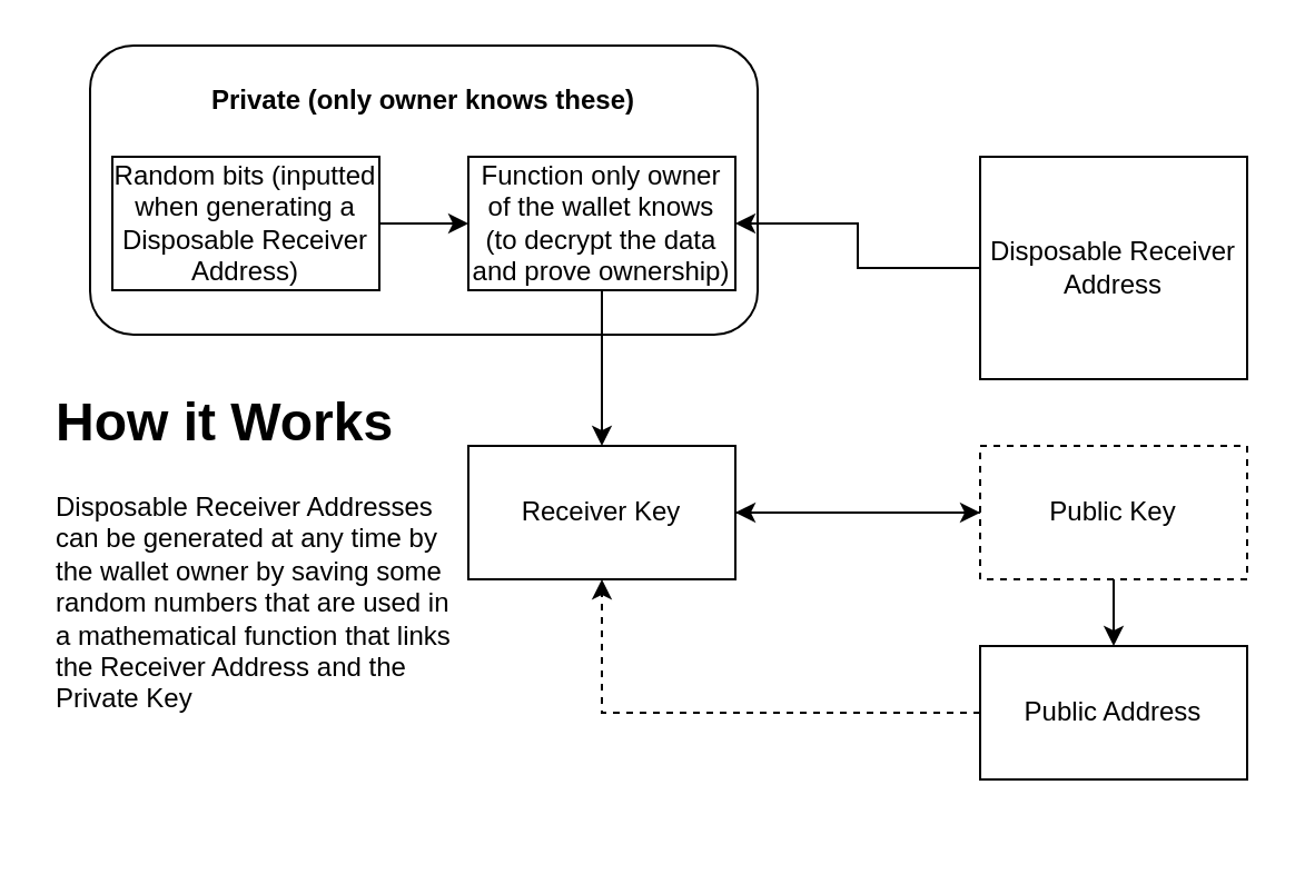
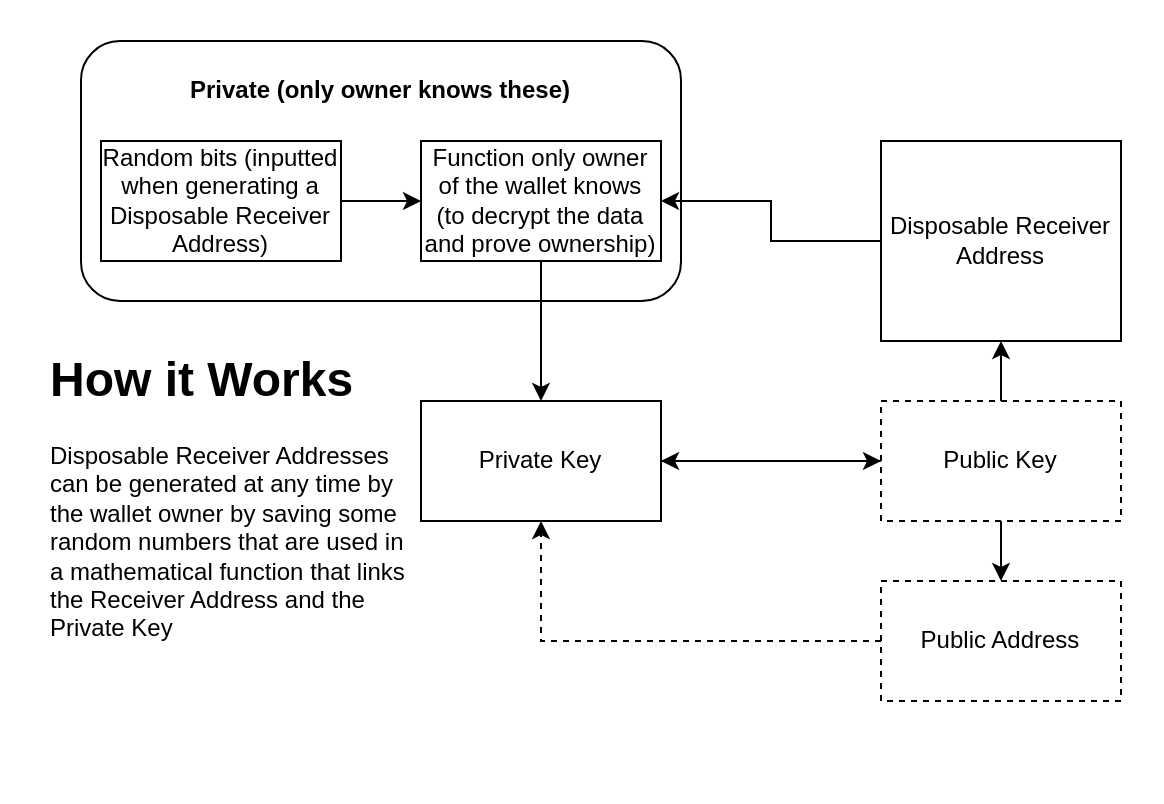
+ <mxCell id="7" style="edgeStyle=orthogonalEdgeStyle;rounded=0;orthogonalLoop=1;jettySize=auto;html=1;" edge="1" parent="1" source="8" target="12"><mxGeometry relative="1" as="geometry" /></mxCell>
- <mxCell id="4" value="Receiver Key" style="rounded=0;whiteSpace=wrap;html=1;" vertex="1" parent="1"><mxGeometry x="210" y="200" width="120" height="60" as="geometry" /></mxCell>
+ <mxCell id="4" value="Private Key" style="rounded=0;whiteSpace=wrap;html=1;" vertex="1" parent="1"><mxGeometry x="210" y="200" width="120" height="60" as="geometry" /></mxCell>
- <mxCell id="14" value="Public Address" style="rounded=0;whiteSpace=wrap;html=1;" vertex="1" parent="1"><mxGeometry x="440" y="290" width="120" height="60" as="geometry" /></mxCell>
+ <mxCell id="14" value="Public Address" style="rounded=0;whiteSpace=wrap;html=1;dashed=1;" vertex="1" parent="1"><mxGeometry x="440" y="290" width="120" height="60" as="geometry" /></mxCell>
